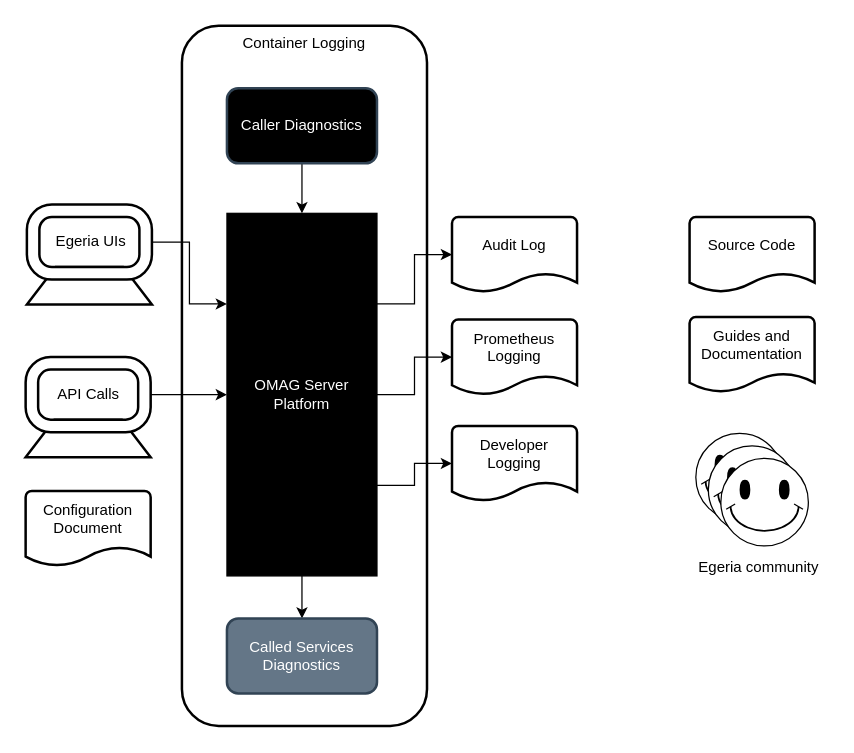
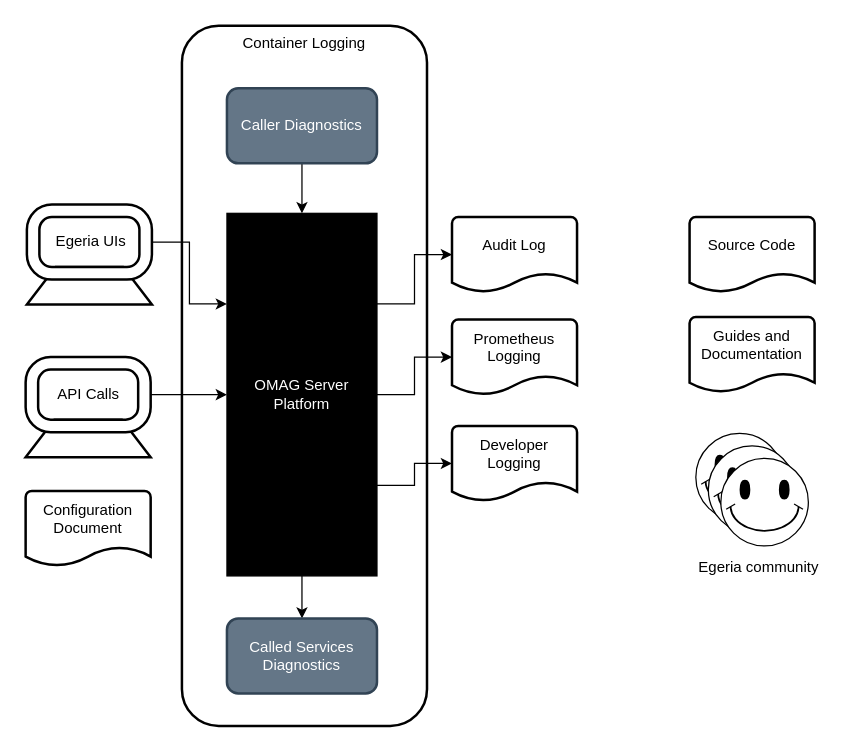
- <mxCell id="27" value="Caller Diagnostics" style="rounded=1;whiteSpace=wrap;html=1;strokeWidth=2;fillColor=#000000;fontColor=#ffffff;align=center;strokeColor=#314354;" vertex="1" parent="1"><mxGeometry x="181" y="70" width="120" height="60" as="geometry" /></mxCell>
+ <mxCell id="27" value="Caller Diagnostics" style="rounded=1;whiteSpace=wrap;html=1;strokeWidth=2;fillColor=#647687;fontColor=#ffffff;align=center;strokeColor=#314354;" vertex="1" parent="1"><mxGeometry x="181" y="70" width="120" height="60" as="geometry" /></mxCell>
